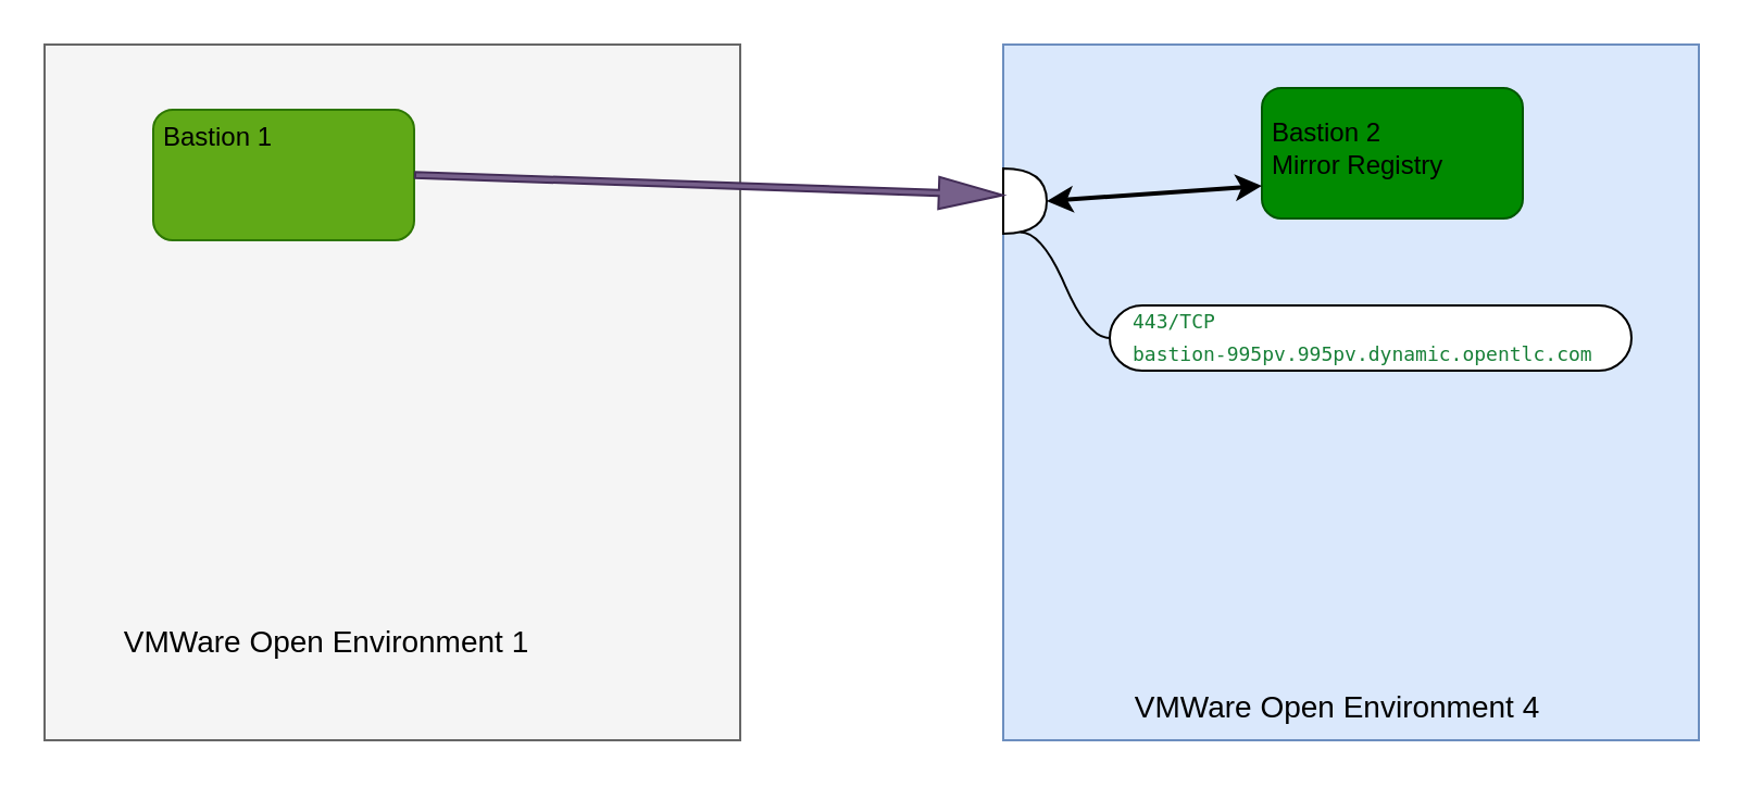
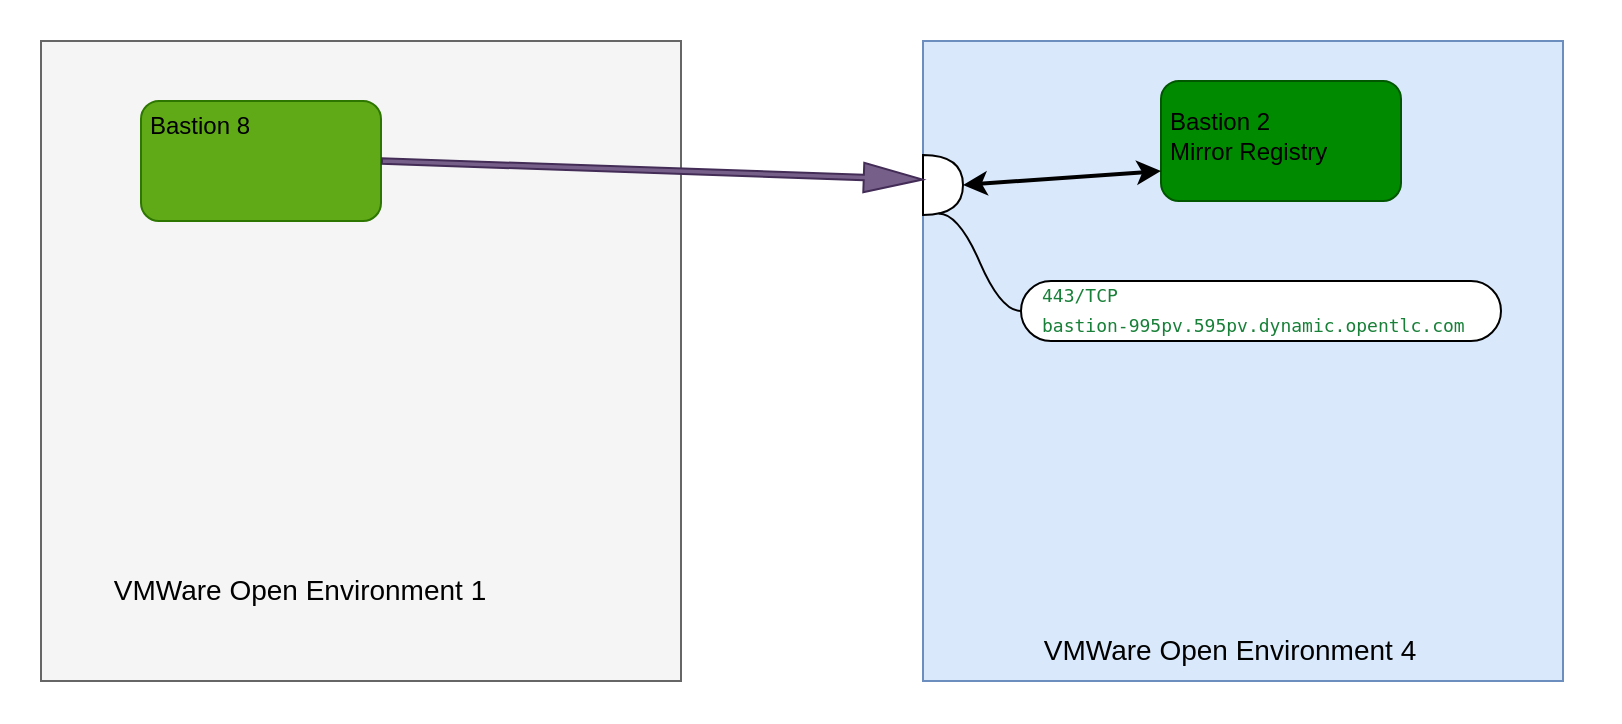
- <mxCell id="5" value="Bastion 1" style="text;html=1;align=center;verticalAlign=middle;whiteSpace=wrap;rounded=0;" vertex="1" parent="1"><mxGeometry x="70" y="48" width="60" height="30" as="geometry" /></mxCell>
+ <mxCell id="5" value="Bastion 8" style="text;html=1;align=center;verticalAlign=middle;whiteSpace=wrap;rounded=0;" vertex="1" parent="1"><mxGeometry x="70" y="48" width="60" height="30" as="geometry" /></mxCell>
- <mxCell id="15" value="&lt;div style=&quot;&quot;&gt;&lt;span style=&quot;font-family: &amp;quot;Roboto Mono&amp;quot;, monospace; color: rgb(24, 128, 56); background-color: transparent; font-variant-numeric: normal; font-variant-east-asian: normal; font-variant-alternates: normal; font-variant-position: normal; vertical-align: baseline; white-space-collapse: preserve;&quot;&gt;&lt;font style=&quot;font-size: 9px;&quot;&gt;443/TCP&lt;/font&gt;&lt;/span&gt;&lt;/div&gt;&lt;span id=&quot;docs-internal-guid-6b94cd77-7fff-062d-003c-dadbd53e3160&quot; style=&quot;font-family: &amp;quot;Roboto Mono&amp;quot;, monospace; color: rgb(24, 128, 56); background-color: transparent; font-variant-numeric: normal; font-variant-east-asian: normal; font-variant-alternates: normal; font-variant-position: normal; vertical-align: baseline; white-space-collapse: preserve;&quot;&gt;&lt;font style=&quot;font-size: 9px;&quot;&gt;bastion-995pv.995pv.dynamic.opentlc.com&lt;/font&gt;&lt;/span&gt;" style="text;html=1;align=left;verticalAlign=middle;whiteSpace=wrap;rounded=0;" vertex="1" parent="1"><mxGeometry x="519" y="139" width="270" height="30" as="geometry" /></mxCell>
+ <mxCell id="15" value="&lt;div style=&quot;&quot;&gt;&lt;span style=&quot;font-family: &amp;quot;Roboto Mono&amp;quot;, monospace; color: rgb(24, 128, 56); background-color: transparent; font-variant-numeric: normal; font-variant-east-asian: normal; font-variant-alternates: normal; font-variant-position: normal; vertical-align: baseline; white-space-collapse: preserve;&quot;&gt;&lt;font style=&quot;font-size: 9px;&quot;&gt;443/TCP&lt;/font&gt;&lt;/span&gt;&lt;/div&gt;&lt;span id=&quot;docs-internal-guid-6b94cd77-7fff-062d-003c-dadbd53e3160&quot; style=&quot;font-family: &amp;quot;Roboto Mono&amp;quot;, monospace; color: rgb(24, 128, 56); background-color: transparent; font-variant-numeric: normal; font-variant-east-asian: normal; font-variant-alternates: normal; font-variant-position: normal; vertical-align: baseline; white-space-collapse: preserve;&quot;&gt;&lt;font style=&quot;font-size: 9px;&quot;&gt;bastion-995pv.595pv.dynamic.opentlc.com&lt;/font&gt;&lt;/span&gt;" style="text;html=1;align=left;verticalAlign=middle;whiteSpace=wrap;rounded=0;" vertex="1" parent="1"><mxGeometry x="519" y="139" width="270" height="30" as="geometry" /></mxCell>
